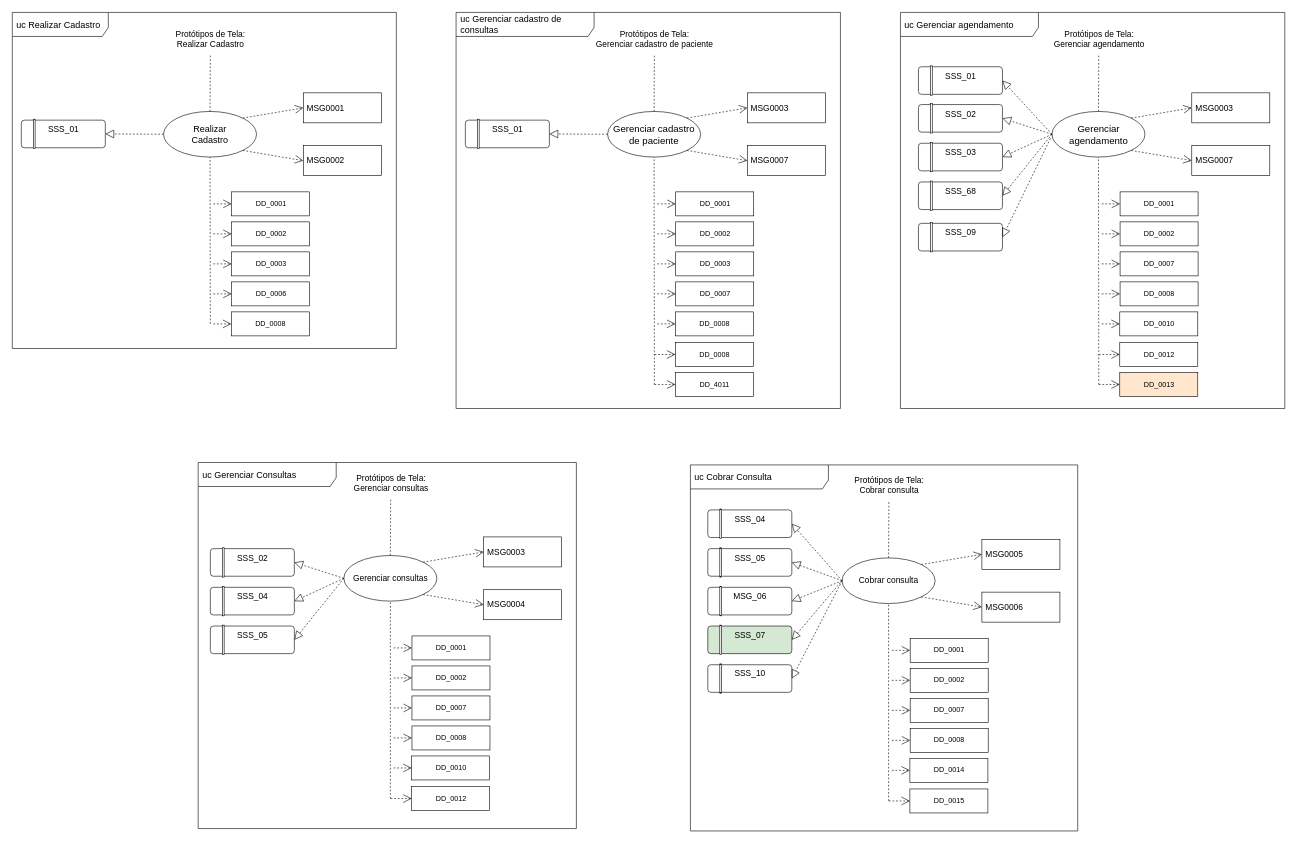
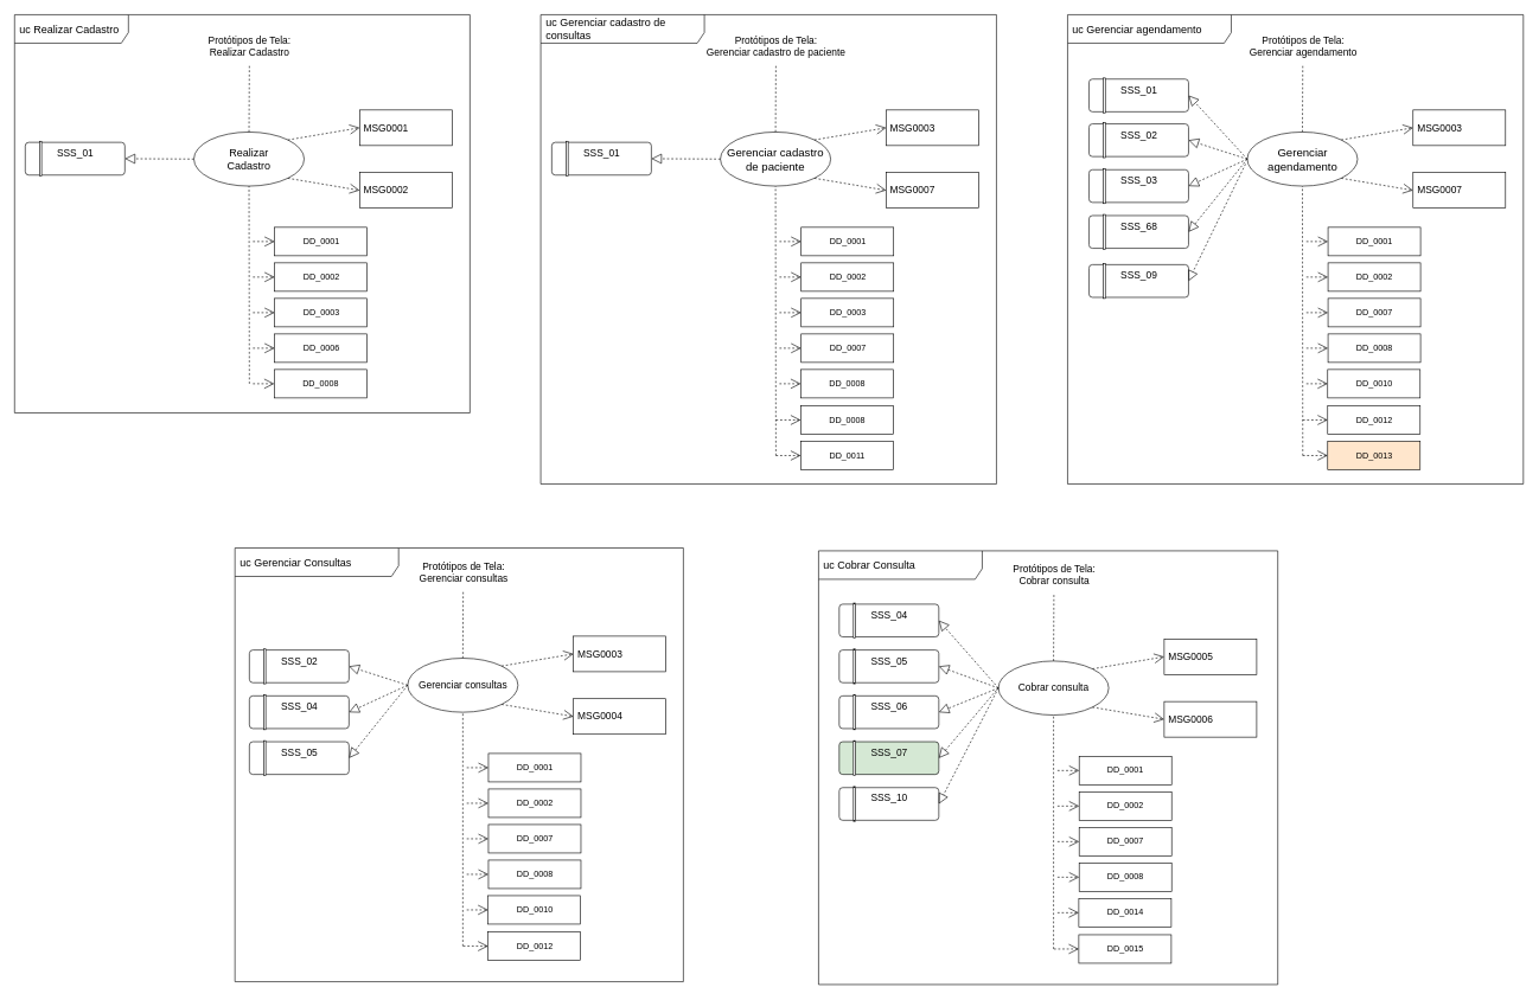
- <mxCell id="62" value="&lt;div&gt;DD_4011&lt;/div&gt;" style="html=1;" vertex="1" parent="1"><mxGeometry x="1125" y="620" width="130" height="40" as="geometry" /></mxCell>
+ <mxCell id="62" value="&lt;div&gt;DD_0011&lt;/div&gt;" style="html=1;" vertex="1" parent="1"><mxGeometry x="1125" y="620" width="130" height="40" as="geometry" /></mxCell>
- <mxCell id="184" value="&lt;font style=&quot;font-size: 14px&quot;&gt;MSG_06&lt;/font&gt;" style="html=1;align=center;verticalAlign=top;rounded=1;absoluteArcSize=1;arcSize=10;dashed=0;" vertex="1" parent="1"><mxGeometry x="1179" y="978" width="140" height="46" as="geometry" /></mxCell>
+ <mxCell id="184" value="&lt;font style=&quot;font-size: 14px&quot;&gt;SSS_06&lt;/font&gt;" style="html=1;align=center;verticalAlign=top;rounded=1;absoluteArcSize=1;arcSize=10;dashed=0;" vertex="1" parent="1"><mxGeometry x="1179" y="978" width="140" height="46" as="geometry" /></mxCell>
